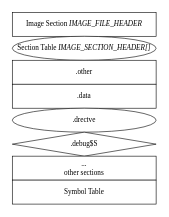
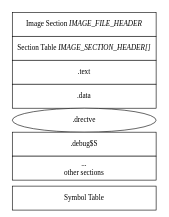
- <mxCell id="3" value="&lt;font face=&quot;Georgia&quot;&gt;Section Table&lt;i&gt; IMAGE_SECTION_HEADER[]&lt;/i&gt;&lt;/font&gt;" style="ellipse;whiteSpace=wrap;html=1;" vertex="1" parent="1"><mxGeometry x="20" y="60" width="240" height="40" as="geometry" /></mxCell>
+ <mxCell id="3" value="&lt;font face=&quot;Georgia&quot;&gt;Section Table&lt;i&gt; IMAGE_SECTION_HEADER[]&lt;/i&gt;&lt;/font&gt;" style="rounded=0;whiteSpace=wrap;html=1;" vertex="1" parent="1"><mxGeometry x="20" y="60" width="240" height="40" as="geometry" /></mxCell>
- <mxCell id="4" value="&lt;font face=&quot;Georgia&quot;&gt;.other&lt;/font&gt;" style="rounded=0;whiteSpace=wrap;html=1;" vertex="1" parent="1"><mxGeometry x="20" y="100" width="240" height="40" as="geometry" /></mxCell>
+ <mxCell id="4" value="&lt;font face=&quot;Georgia&quot;&gt;.text&lt;/font&gt;" style="rounded=0;whiteSpace=wrap;html=1;" vertex="1" parent="1"><mxGeometry x="20" y="100" width="240" height="40" as="geometry" /></mxCell>
- <mxCell id="7" value="&lt;font face=&quot;Georgia&quot;&gt;.debug$S&lt;br&gt;&lt;/font&gt;" style="rhombus;whiteSpace=wrap;html=1;" vertex="1" parent="1"><mxGeometry x="20" y="220" width="240" height="40" as="geometry" /></mxCell>
+ <mxCell id="7" value="&lt;font face=&quot;Georgia&quot;&gt;.debug$S&lt;br&gt;&lt;/font&gt;" style="rounded=0;whiteSpace=wrap;html=1;" vertex="1" parent="1"><mxGeometry x="20" y="220" width="240" height="40" as="geometry" /></mxCell>
- <mxCell id="9" value="&lt;font face=&quot;Georgia&quot;&gt;Symbol Table&lt;br&gt;&lt;/font&gt;" style="rounded=0;whiteSpace=wrap;html=1;" vertex="1" parent="1"><mxGeometry x="20" y="300" width="240" height="40" as="geometry" /></mxCell>
+ <mxCell id="9" value="&lt;font face=&quot;Georgia&quot;&gt;Symbol Table&lt;br&gt;&lt;/font&gt;" style="rounded=0;whiteSpace=wrap;html=1;" vertex="1" parent="1"><mxGeometry x="20" y="310" width="240" height="40" as="geometry" /></mxCell>
